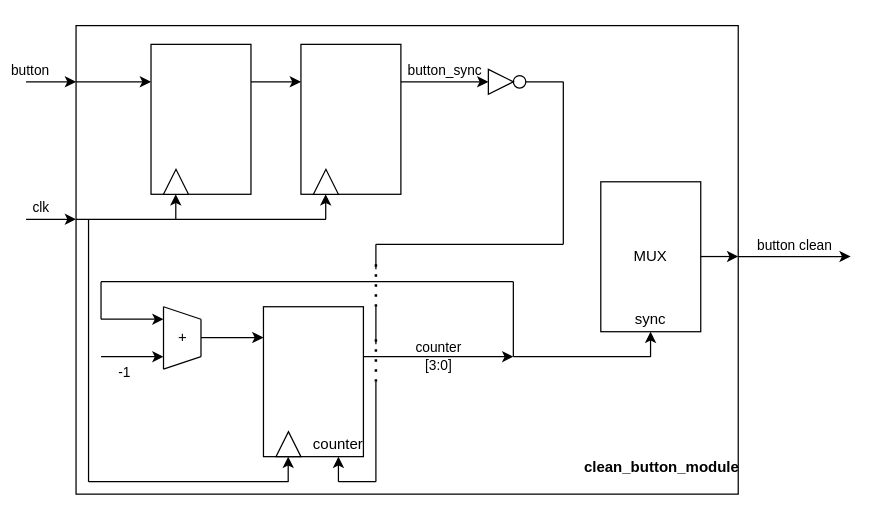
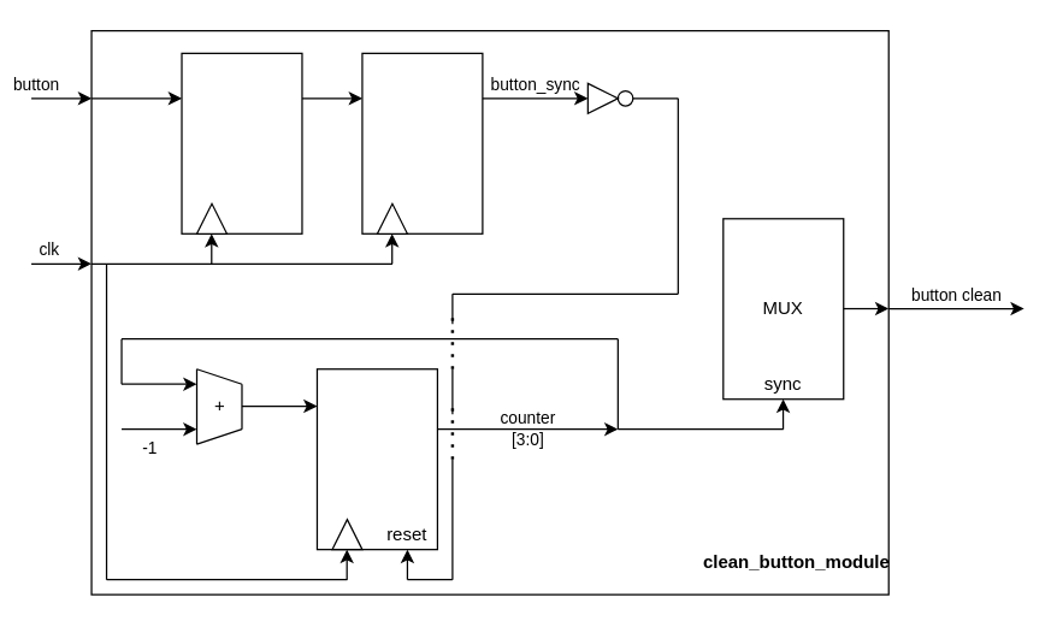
- <mxCell id="18" value="counter" style="text;html=1;strokeColor=none;fillColor=none;align=center;verticalAlign=middle;whiteSpace=wrap;rounded=0;fontStyle=0" vertex="1" parent="1"><mxGeometry x="240" y="340" width="60" height="30" as="geometry" /></mxCell>
+ <mxCell id="18" value="reset" style="text;html=1;strokeColor=none;fillColor=none;align=center;verticalAlign=middle;whiteSpace=wrap;rounded=0;fontStyle=0" vertex="1" parent="1"><mxGeometry x="240" y="340" width="60" height="30" as="geometry" /></mxCell>
